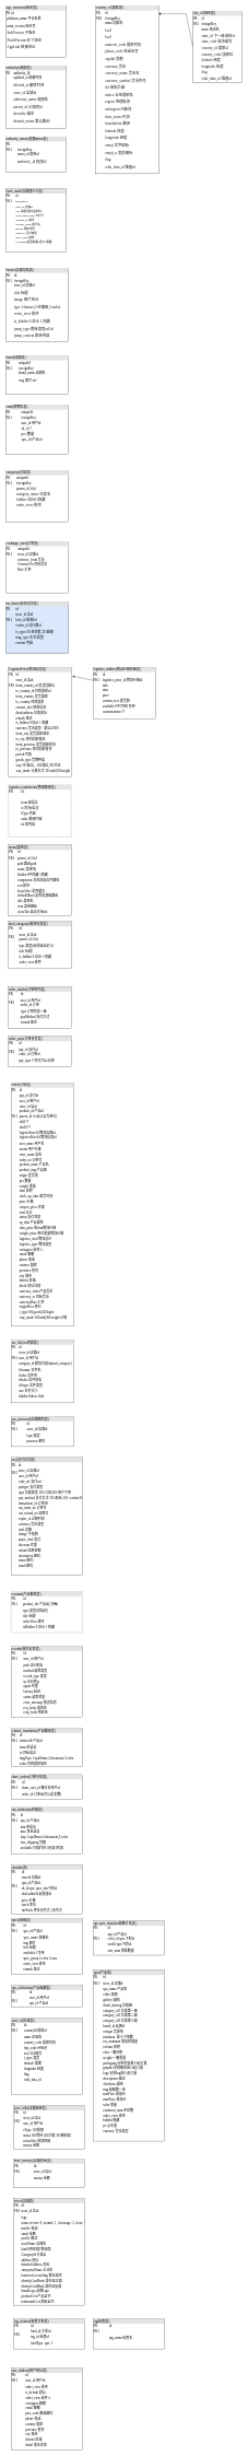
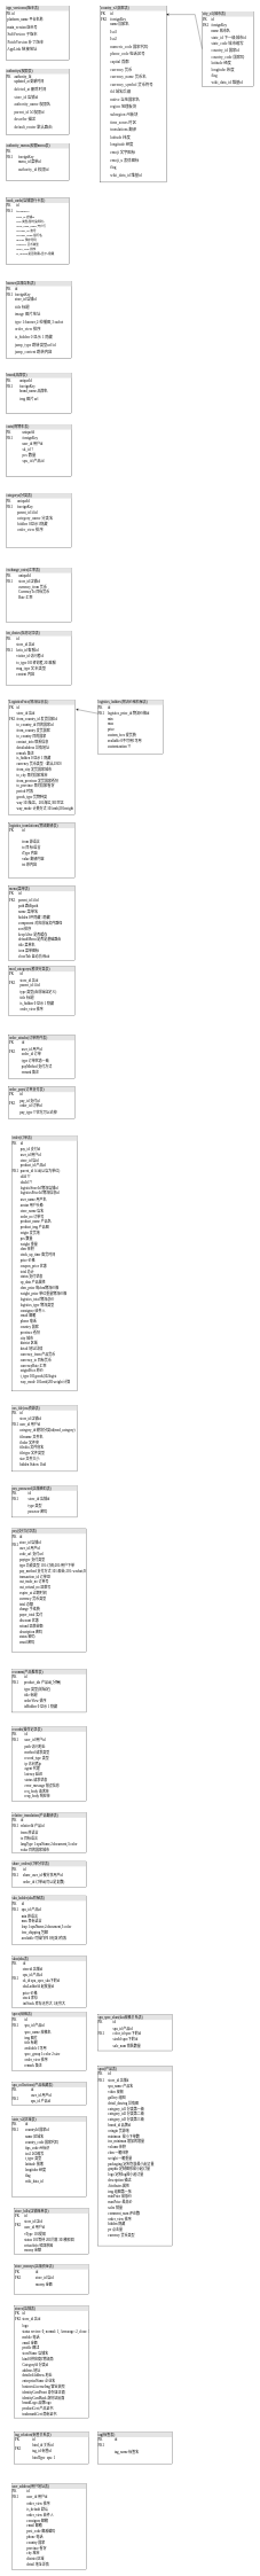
- <mxCell id="14" value="&lt;div style=&quot;box-sizing: border-box ; width: 100% ; background: #e4e4e4 ; padding: 2px&quot;&gt;im_chates(信息记录表)&lt;br&gt;&lt;/div&gt;&lt;table style=&quot;width: 100% ; font-size: 1em&quot; cellpadding=&quot;2&quot; cellspacing=&quot;0&quot;&gt;&lt;tbody&gt;&lt;tr&gt;&lt;td&gt;PK&lt;/td&gt;&lt;td&gt;id&lt;/td&gt;&lt;/tr&gt;&lt;tr&gt;&lt;td&gt;FK1&lt;/td&gt;&lt;td&gt;&lt;p style=&quot;border-color: var(--border-color); margin: 0px; line-height: 19.2px;&quot;&gt;store_id&amp;nbsp;店id&lt;/p&gt;&lt;p style=&quot;border-color: var(--border-color); margin: 0px; line-height: 19.2px;&quot;&gt;kefu_id&lt;font style=&quot;border-color: var(--border-color);&quot; face=&quot;微软雅黑&quot; color=&quot;#191919&quot;&gt;&lt;span style=&quot;border-color: var(--border-color); font-size: 13.333px;&quot;&gt;&amp;nbsp;客服id&lt;/span&gt;&lt;/font&gt;&lt;/p&gt;&lt;p style=&quot;border-color: var(--border-color); margin: 0px; line-height: 19.2px;&quot;&gt;visitor_id 访问者id&lt;/p&gt;&lt;/td&gt;&lt;/tr&gt;&lt;tr&gt;&lt;td&gt;&lt;/td&gt;&lt;td&gt;&lt;p style=&quot;margin: 0px; line-height: 160%;&quot;&gt;to_type&amp;nbsp;101咨询者,201客服&lt;/p&gt;&lt;p style=&quot;margin: 0px; line-height: 160%;&quot;&gt;msg_type&lt;span style=&quot;font-family:'微软雅黑'; font-size:10pt; color:#191919;&quot;&gt;&amp;nbsp;文本类型&lt;/span&gt;&lt;/p&gt;&lt;p style=&quot;margin: 0px; line-height: 160%;&quot;&gt;content 内容&lt;/p&gt;&lt;p style=&quot;margin: 0px; line-height: 160%;&quot;&gt;&lt;br&gt;&lt;/p&gt;&lt;/td&gt;&lt;/tr&gt;&lt;/tbody&gt;&lt;/table&gt;" style="verticalAlign=top;align=left;overflow=fill;html=1;rounded=0;shadow=0;comic=0;labelBackgroundColor=none;strokeWidth=1;fontFamily=Verdana;fontSize=12;strokeColor=#1A1A1A;fillColor=#dae8fc;" parent="1" vertex="1"><mxGeometry x="20" y="2200" width="230" height="190" as="geometry" /></mxCell>
+ <mxCell id="14" value="&lt;div style=&quot;box-sizing: border-box ; width: 100% ; background: #e4e4e4 ; padding: 2px&quot;&gt;im_chates(信息记录表)&lt;br&gt;&lt;/div&gt;&lt;table style=&quot;width: 100% ; font-size: 1em&quot; cellpadding=&quot;2&quot; cellspacing=&quot;0&quot;&gt;&lt;tbody&gt;&lt;tr&gt;&lt;td&gt;PK&lt;/td&gt;&lt;td&gt;id&lt;/td&gt;&lt;/tr&gt;&lt;tr&gt;&lt;td&gt;FK1&lt;/td&gt;&lt;td&gt;&lt;p style=&quot;border-color: var(--border-color); margin: 0px; line-height: 19.2px;&quot;&gt;store_id&amp;nbsp;店id&lt;/p&gt;&lt;p style=&quot;border-color: var(--border-color); margin: 0px; line-height: 19.2px;&quot;&gt;kefu_id&lt;font style=&quot;border-color: var(--border-color);&quot; face=&quot;微软雅黑&quot; color=&quot;#191919&quot;&gt;&lt;span style=&quot;border-color: var(--border-color); font-size: 13.333px;&quot;&gt;&amp;nbsp;客服id&lt;/span&gt;&lt;/font&gt;&lt;/p&gt;&lt;p style=&quot;border-color: var(--border-color); margin: 0px; line-height: 19.2px;&quot;&gt;visitor_id 访问者id&lt;/p&gt;&lt;/td&gt;&lt;/tr&gt;&lt;tr&gt;&lt;td&gt;&lt;/td&gt;&lt;td&gt;&lt;p style=&quot;margin: 0px; line-height: 160%;&quot;&gt;to_type&amp;nbsp;101咨询者,201客服&lt;/p&gt;&lt;p style=&quot;margin: 0px; line-height: 160%;&quot;&gt;msg_type&lt;span style=&quot;font-family:'微软雅黑'; font-size:10pt; color:#191919;&quot;&gt;&amp;nbsp;文本类型&lt;/span&gt;&lt;/p&gt;&lt;p style=&quot;margin: 0px; line-height: 160%;&quot;&gt;content 内容&lt;/p&gt;&lt;p style=&quot;margin: 0px; line-height: 160%;&quot;&gt;&lt;br&gt;&lt;/p&gt;&lt;/td&gt;&lt;/tr&gt;&lt;/tbody&gt;&lt;/table&gt;" style="verticalAlign=top;align=left;overflow=fill;html=1;rounded=0;shadow=0;comic=0;labelBackgroundColor=none;strokeWidth=1;fontFamily=Verdana;fontSize=12;strokeColor=#1A1A1A;" parent="1" vertex="1"><mxGeometry x="20" y="2200" width="230" height="190" as="geometry" /></mxCell>
- <mxCell id="18" value="&lt;div style=&quot;box-sizing: border-box ; width: 100% ; background: #e4e4e4 ; padding: 2px&quot;&gt;logistics_translations(物流翻译表)&lt;br&gt;&lt;/div&gt;&lt;table style=&quot;width: 100% ; font-size: 1em&quot; cellpadding=&quot;2&quot; cellspacing=&quot;0&quot;&gt;&lt;tbody&gt;&lt;tr&gt;&lt;td&gt;PK&lt;/td&gt;&lt;td&gt;id&lt;/td&gt;&lt;/tr&gt;&lt;tr&gt;&lt;td&gt;&lt;br&gt;&lt;/td&gt;&lt;td&gt;&lt;/td&gt;&lt;/tr&gt;&lt;tr&gt;&lt;td&gt;&lt;/td&gt;&lt;td&gt;&lt;p style=&quot;margin: 0px; line-height: 160%;&quot;&gt;from&amp;nbsp;源语言&lt;/p&gt;&lt;p style=&quot;margin: 0px; line-height: 160%;&quot;&gt;to&lt;span style=&quot;font-family:'微软雅黑'; font-size:10pt; color:#191919;&quot;&gt;&amp;nbsp;目标语言&lt;/span&gt;&lt;/p&gt;&lt;p style=&quot;margin: 0px; line-height: 160%;&quot;&gt;tType&amp;nbsp;内容&lt;/p&gt;&lt;p style=&quot;margin: 0px; line-height: 160%;&quot;&gt;value 翻译内容&lt;/p&gt;&lt;p style=&quot;margin: 0px; line-height: 160%;&quot;&gt;txt 原内容&lt;/p&gt;&lt;p style=&quot;margin: 0px; line-height: 160%;&quot;&gt;&lt;br&gt;&lt;/p&gt;&lt;/td&gt;&lt;/tr&gt;&lt;/tbody&gt;&lt;/table&gt;" style="verticalAlign=top;align=left;overflow=fill;html=1;rounded=0;shadow=0;comic=0;labelBackgroundColor=none;strokeWidth=1;fontFamily=Verdana;fontSize=12;strokeColor=#1A1A1A;dashed=1;" parent="1" vertex="1"><mxGeometry x="30" y="2870" width="230" height="190" as="geometry" /></mxCell>
+ <mxCell id="18" value="&lt;div style=&quot;box-sizing: border-box ; width: 100% ; background: #e4e4e4 ; padding: 2px&quot;&gt;logistics_translations(物流翻译表)&lt;br&gt;&lt;/div&gt;&lt;table style=&quot;width: 100% ; font-size: 1em&quot; cellpadding=&quot;2&quot; cellspacing=&quot;0&quot;&gt;&lt;tbody&gt;&lt;tr&gt;&lt;td&gt;PK&lt;/td&gt;&lt;td&gt;id&lt;/td&gt;&lt;/tr&gt;&lt;tr&gt;&lt;td&gt;&lt;br&gt;&lt;/td&gt;&lt;td&gt;&lt;/td&gt;&lt;/tr&gt;&lt;tr&gt;&lt;td&gt;&lt;/td&gt;&lt;td&gt;&lt;p style=&quot;margin: 0px; line-height: 160%;&quot;&gt;from&amp;nbsp;源语言&lt;/p&gt;&lt;p style=&quot;margin: 0px; line-height: 160%;&quot;&gt;to&lt;span style=&quot;font-family:'微软雅黑'; font-size:10pt; color:#191919;&quot;&gt;&amp;nbsp;目标语言&lt;/span&gt;&lt;/p&gt;&lt;p style=&quot;margin: 0px; line-height: 160%;&quot;&gt;tType&amp;nbsp;内容&lt;/p&gt;&lt;p style=&quot;margin: 0px; line-height: 160%;&quot;&gt;value 翻译内容&lt;/p&gt;&lt;p style=&quot;margin: 0px; line-height: 160%;&quot;&gt;txt 原内容&lt;/p&gt;&lt;p style=&quot;margin: 0px; line-height: 160%;&quot;&gt;&lt;br&gt;&lt;/p&gt;&lt;/td&gt;&lt;/tr&gt;&lt;/tbody&gt;&lt;/table&gt;" style="verticalAlign=top;align=left;overflow=fill;html=1;rounded=0;shadow=0;comic=0;labelBackgroundColor=none;strokeWidth=1;fontFamily=Verdana;fontSize=12;strokeColor=#1A1A1A;" parent="1" vertex="1"><mxGeometry x="30" y="2870" width="230" height="190" as="geometry" /></mxCell>
- <mxCell id="29" value="&lt;div style=&quot;box-sizing: border-box ; width: 100% ; background: #e4e4e4 ; padding: 2px&quot;&gt;recomm(产品推荐表)&lt;/div&gt;&lt;table style=&quot;width: 100% ; font-size: 1em&quot; cellpadding=&quot;2&quot; cellspacing=&quot;0&quot;&gt;&lt;tbody&gt;&lt;tr&gt;&lt;td&gt;PK&lt;/td&gt;&lt;td&gt;id&lt;/td&gt;&lt;/tr&gt;&lt;tr&gt;&lt;td&gt;FK1&lt;/td&gt;&lt;td&gt;&lt;p style=&quot;border-color: var(--border-color); margin: 0px; line-height: 19.2px;&quot;&gt;product_ids 产品id(,分隔)&lt;br&gt;&lt;/p&gt;&lt;/td&gt;&lt;/tr&gt;&lt;tr&gt;&lt;td&gt;&lt;/td&gt;&lt;td&gt;&lt;p style=&quot;margin: 0px; line-height: 160%;&quot;&gt;&lt;span style=&quot;font-size: 1em; background-color: initial;&quot;&gt;type&amp;nbsp;&lt;/span&gt;类型(前端定)&lt;/p&gt;&lt;p style=&quot;margin: 0px; line-height: 160%;&quot;&gt;title&amp;nbsp;标题&lt;/p&gt;&lt;p style=&quot;margin: 0px; line-height: 160%;&quot;&gt;orderView&amp;nbsp;排序&lt;/p&gt;&lt;p style=&quot;margin: 0px; line-height: 160%;&quot;&gt;isHidden&amp;nbsp;0 显示 1 隐藏&lt;/p&gt;&lt;/td&gt;&lt;/tr&gt;&lt;/tbody&gt;&lt;/table&gt;" style="verticalAlign=top;align=left;overflow=fill;html=1;rounded=0;shadow=0;comic=0;labelBackgroundColor=none;strokeWidth=1;fontFamily=Verdana;fontSize=12;strokeColor=#1A1A1A;dashed=1;" vertex="1" parent="1"><mxGeometry x="40" y="5820" width="260" height="150" as="geometry" /></mxCell>
+ <mxCell id="29" value="&lt;div style=&quot;box-sizing: border-box ; width: 100% ; background: #e4e4e4 ; padding: 2px&quot;&gt;recomm(产品推荐表)&lt;/div&gt;&lt;table style=&quot;width: 100% ; font-size: 1em&quot; cellpadding=&quot;2&quot; cellspacing=&quot;0&quot;&gt;&lt;tbody&gt;&lt;tr&gt;&lt;td&gt;PK&lt;/td&gt;&lt;td&gt;id&lt;/td&gt;&lt;/tr&gt;&lt;tr&gt;&lt;td&gt;FK1&lt;/td&gt;&lt;td&gt;&lt;p style=&quot;border-color: var(--border-color); margin: 0px; line-height: 19.2px;&quot;&gt;product_ids 产品id(,分隔)&lt;br&gt;&lt;/p&gt;&lt;/td&gt;&lt;/tr&gt;&lt;tr&gt;&lt;td&gt;&lt;/td&gt;&lt;td&gt;&lt;p style=&quot;margin: 0px; line-height: 160%;&quot;&gt;&lt;span style=&quot;font-size: 1em; background-color: initial;&quot;&gt;type&amp;nbsp;&lt;/span&gt;类型(前端定)&lt;/p&gt;&lt;p style=&quot;margin: 0px; line-height: 160%;&quot;&gt;title&amp;nbsp;标题&lt;/p&gt;&lt;p style=&quot;margin: 0px; line-height: 160%;&quot;&gt;orderView&amp;nbsp;排序&lt;/p&gt;&lt;p style=&quot;margin: 0px; line-height: 160%;&quot;&gt;isHidden&amp;nbsp;0 显示 1 隐藏&lt;/p&gt;&lt;/td&gt;&lt;/tr&gt;&lt;/tbody&gt;&lt;/table&gt;" style="verticalAlign=top;align=left;overflow=fill;html=1;rounded=0;shadow=0;comic=0;labelBackgroundColor=none;strokeWidth=1;fontFamily=Verdana;fontSize=12;strokeColor=#1A1A1A;" vertex="1" parent="1"><mxGeometry x="40" y="5820" width="260" height="150" as="geometry" /></mxCell>
